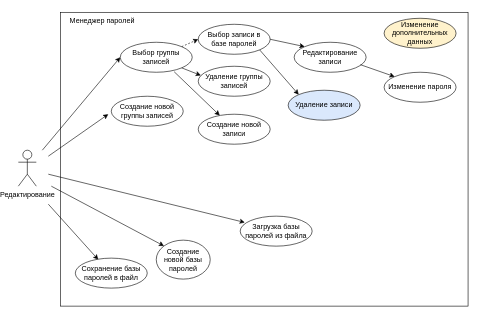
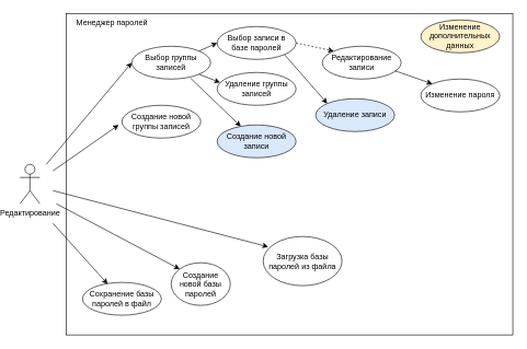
- <mxCell id="24" value="" style="endArrow=classic;html=1;rounded=0;exitX=1;exitY=0.5;exitDx=0;exitDy=0;entryX=0;entryY=0;entryDx=0;entryDy=0;" parent="1" source="8" target="5" edge="1"><mxGeometry width="50" height="50" relative="1" as="geometry"><mxPoint x="302.426" y="87.322" as="sourcePoint" /><mxPoint x="330" y="75" as="targetPoint" /></mxGeometry></mxCell>
+ <mxCell id="24" value="" style="endArrow=classic;html=1;rounded=0;exitX=1;exitY=0.5;exitDx=0;exitDy=0;entryX=0;entryY=0;entryDx=0;entryDy=0;dashed=1;" parent="1" source="8" target="5" edge="1"><mxGeometry width="50" height="50" relative="1" as="geometry"><mxPoint x="302.426" y="87.322" as="sourcePoint" /><mxPoint x="330" y="75" as="targetPoint" /></mxGeometry></mxCell>
- <mxCell id="23" value="" style="endArrow=classic;html=1;rounded=0;exitX=1;exitY=0;exitDx=0;exitDy=0;entryX=0;entryY=0.5;entryDx=0;entryDy=0;dashed=1;" parent="1" source="19" target="8" edge="1"><mxGeometry width="50" height="50" relative="1" as="geometry"><mxPoint x="302.426" y="122.678" as="sourcePoint" /><mxPoint x="334.44" y="135.25" as="targetPoint" /></mxGeometry></mxCell>
+ <mxCell id="23" value="" style="endArrow=classic;html=1;rounded=0;exitX=1;exitY=0;exitDx=0;exitDy=0;entryX=0;entryY=0.5;entryDx=0;entryDy=0;" parent="1" source="19" target="8" edge="1"><mxGeometry width="50" height="50" relative="1" as="geometry"><mxPoint x="302.426" y="122.678" as="sourcePoint" /><mxPoint x="334.44" y="135.25" as="targetPoint" /></mxGeometry></mxCell>
- <mxCell id="6" value="Создание новой записи" style="ellipse;whiteSpace=wrap;html=1;" parent="1" vertex="1"><mxGeometry x="320" y="190" width="120" height="50" as="geometry" /></mxCell>
+ <mxCell id="6" value="Создание новой записи" style="ellipse;whiteSpace=wrap;html=1;fillColor=#dae8fc;" parent="1" vertex="1"><mxGeometry x="320" y="190" width="120" height="50" as="geometry" /></mxCell>
- <mxCell id="11" value="Загрузка базы паролей из файла" style="ellipse;whiteSpace=wrap;html=1;" parent="1" vertex="1"><mxGeometry x="390" y="360" width="120" height="50" as="geometry" /></mxCell>
+ <mxCell id="11" value="Загрузка базы паролей из файла" style="ellipse;whiteSpace=wrap;html=1;" parent="1" vertex="1"><mxGeometry x="390" y="360" width="120" height="75" as="geometry" /></mxCell>
